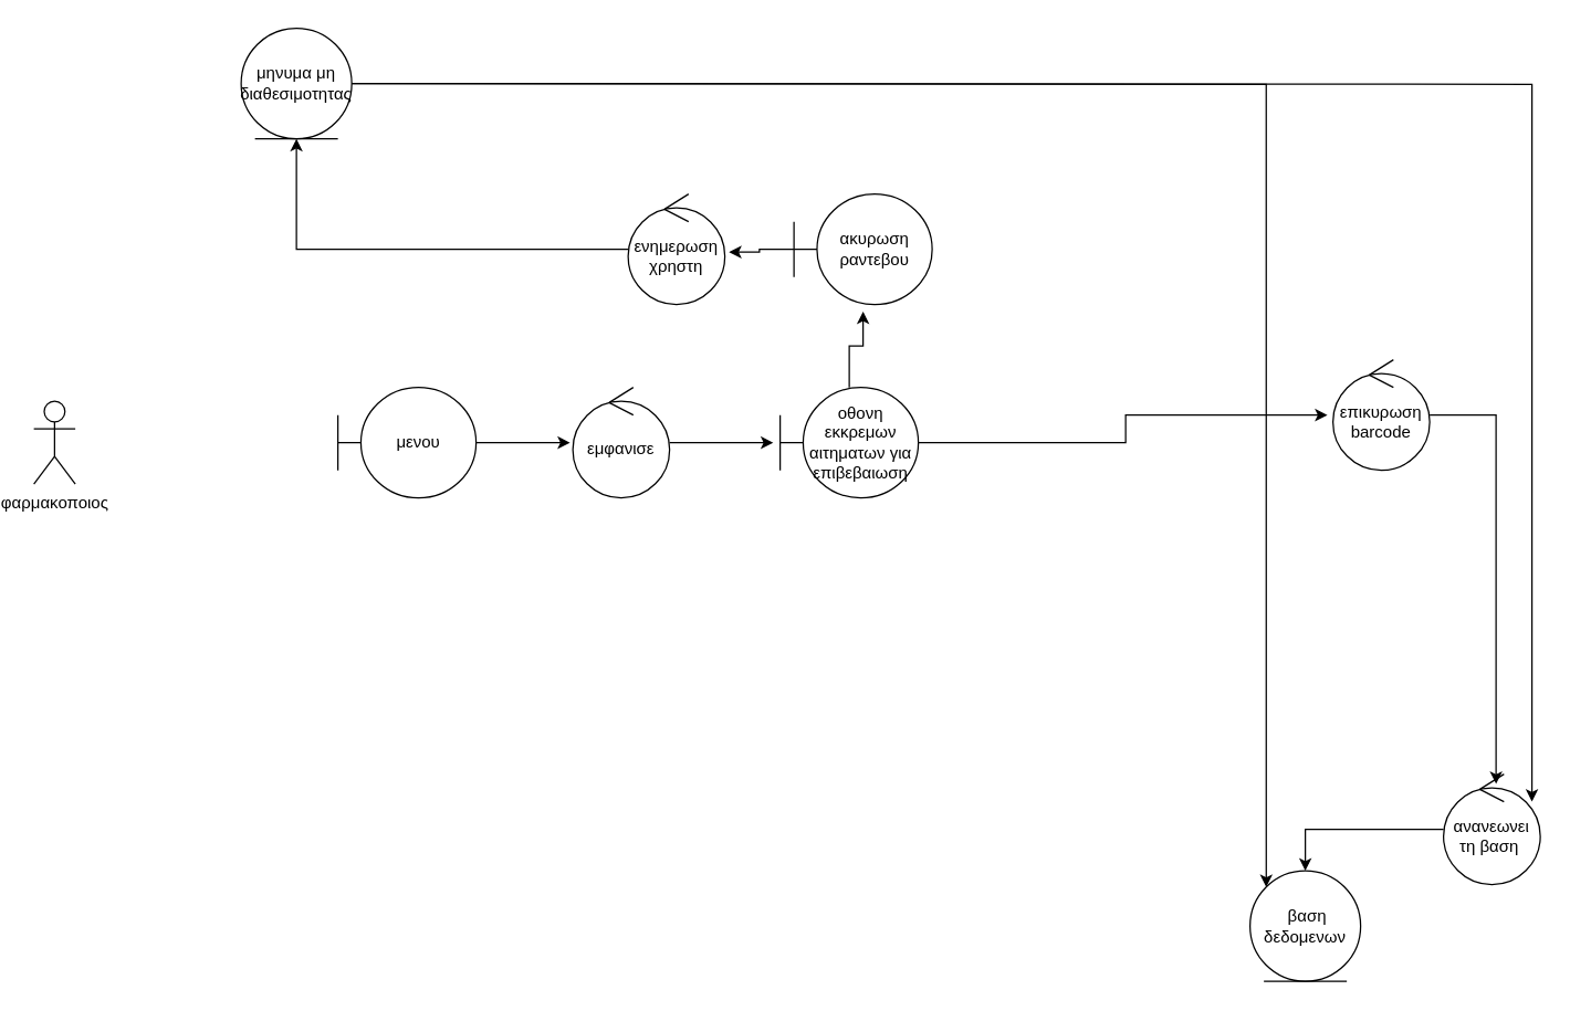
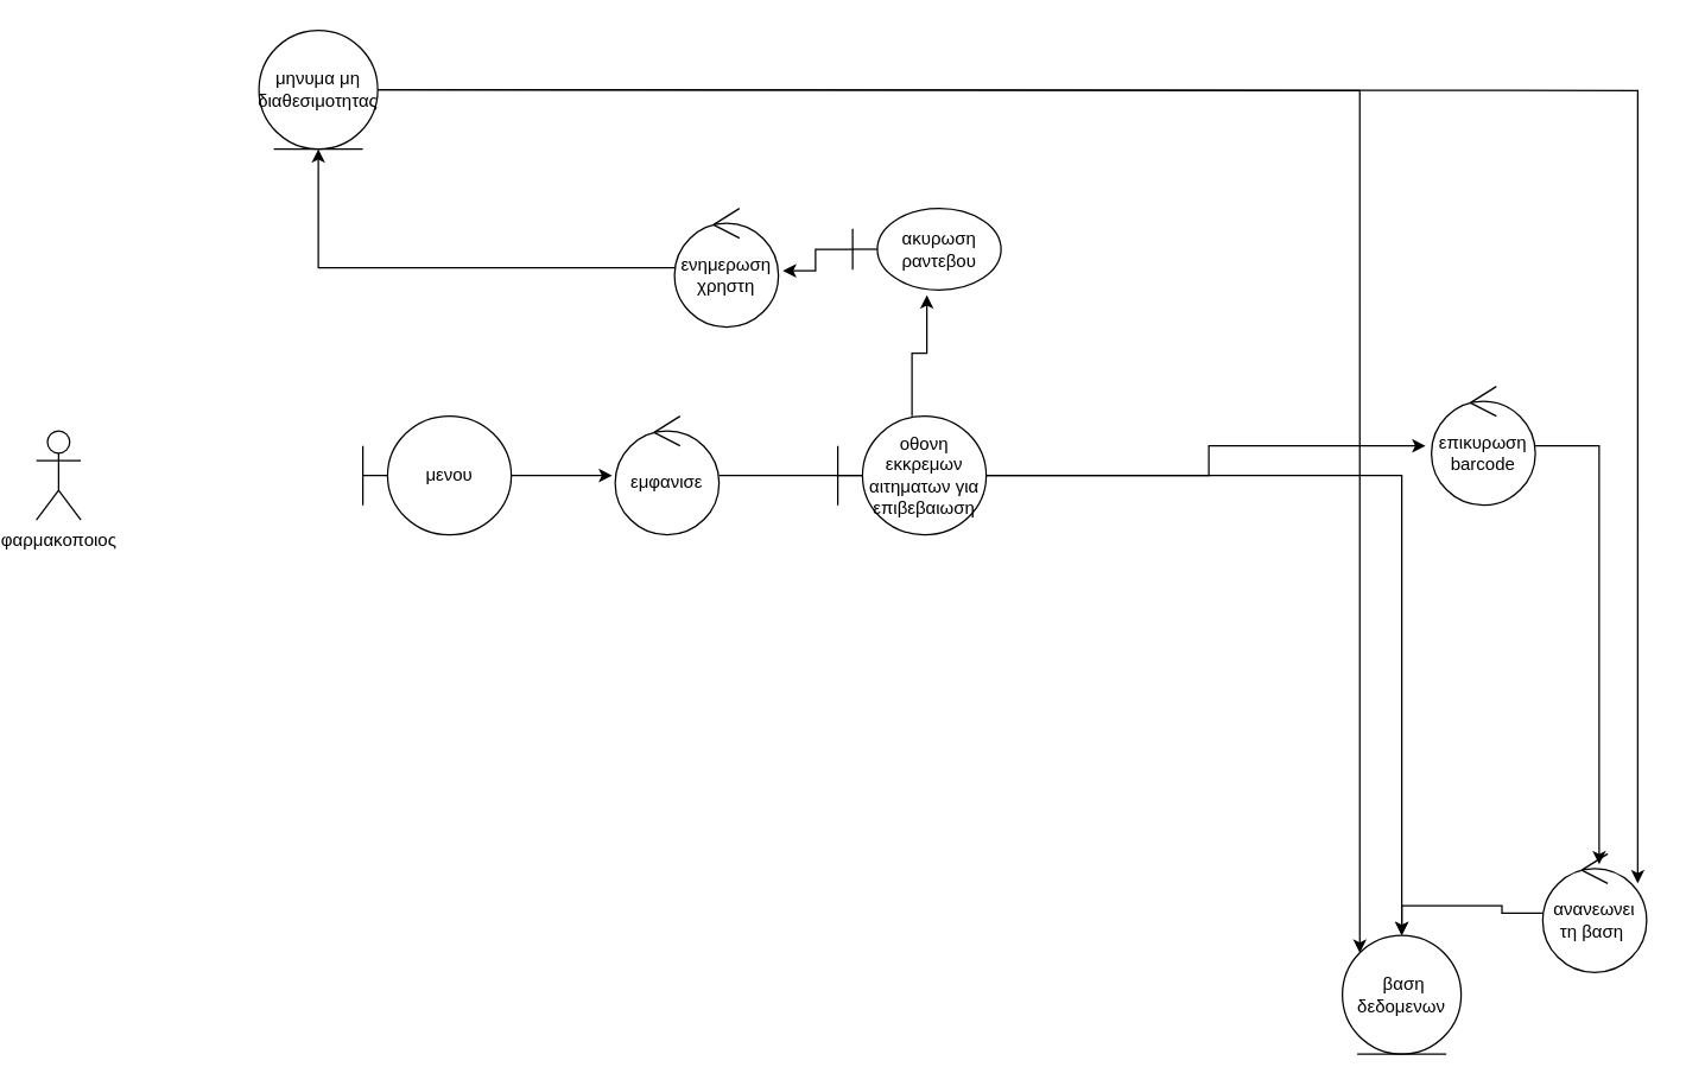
- <mxCell id="11" value="ακυρωση ραντεβου" style="shape=umlBoundary;whiteSpace=wrap;html=1;" parent="1" vertex="1"><mxGeometry x="570" y="140" width="100" height="80" as="geometry" /></mxCell>
+ <mxCell id="11" value="ακυρωση ραντεβου" style="shape=umlBoundary;whiteSpace=wrap;html=1;" parent="1" vertex="1"><mxGeometry x="570" y="140" width="100" height="55" as="geometry" /></mxCell>
- <mxCell id="5" style="edgeStyle=orthogonalEdgeStyle;rounded=0;orthogonalLoop=1;jettySize=auto;html=1;entryX=-0.05;entryY=0.5;entryDx=0;entryDy=0;entryPerimeter=0;" parent="1" source="6" target="9" edge="1"><mxGeometry relative="1" as="geometry" /></mxCell>
+ <mxCell id="5" style="edgeStyle=orthogonalEdgeStyle;rounded=0;orthogonalLoop=1;jettySize=auto;html=1;" parent="1" source="6" target="19" edge="1"><mxGeometry relative="1" as="geometry" /></mxCell>
- <mxCell id="20" value="ανανεωνει τη βαση&amp;nbsp;" style="ellipse;shape=umlControl;whiteSpace=wrap;html=1;" vertex="1" parent="1"><mxGeometry x="1040" y="560" width="70" height="80" as="geometry" /></mxCell>
+ <mxCell id="20" value="ανανεωνει τη βαση&amp;nbsp;" style="ellipse;shape=umlControl;whiteSpace=wrap;html=1;" vertex="1" parent="1"><mxGeometry x="1035" y="575" width="70" height="80" as="geometry" /></mxCell>
